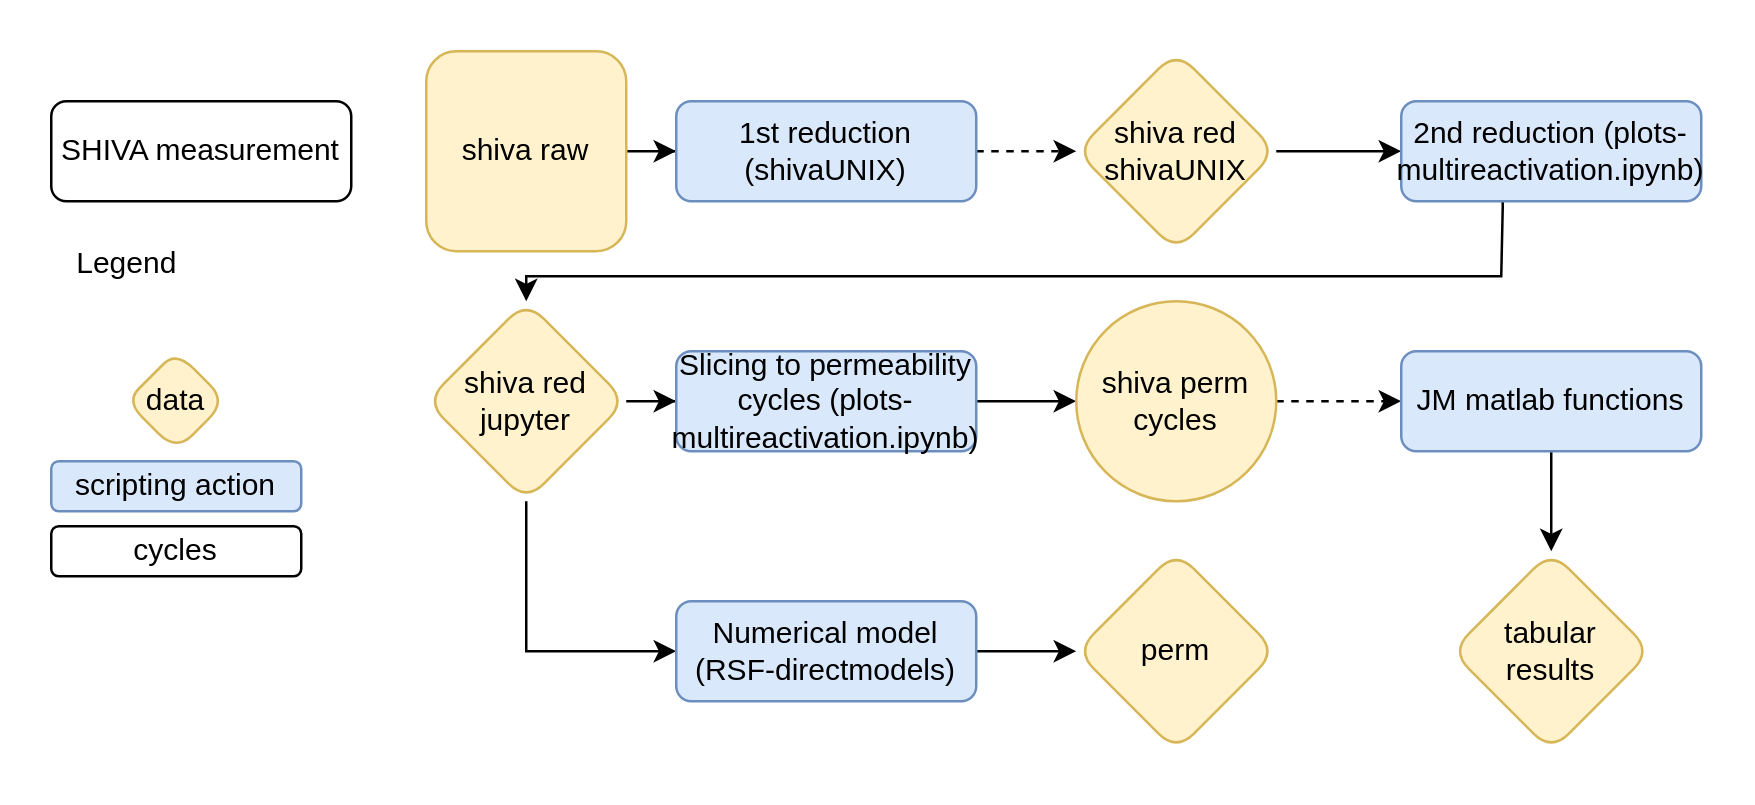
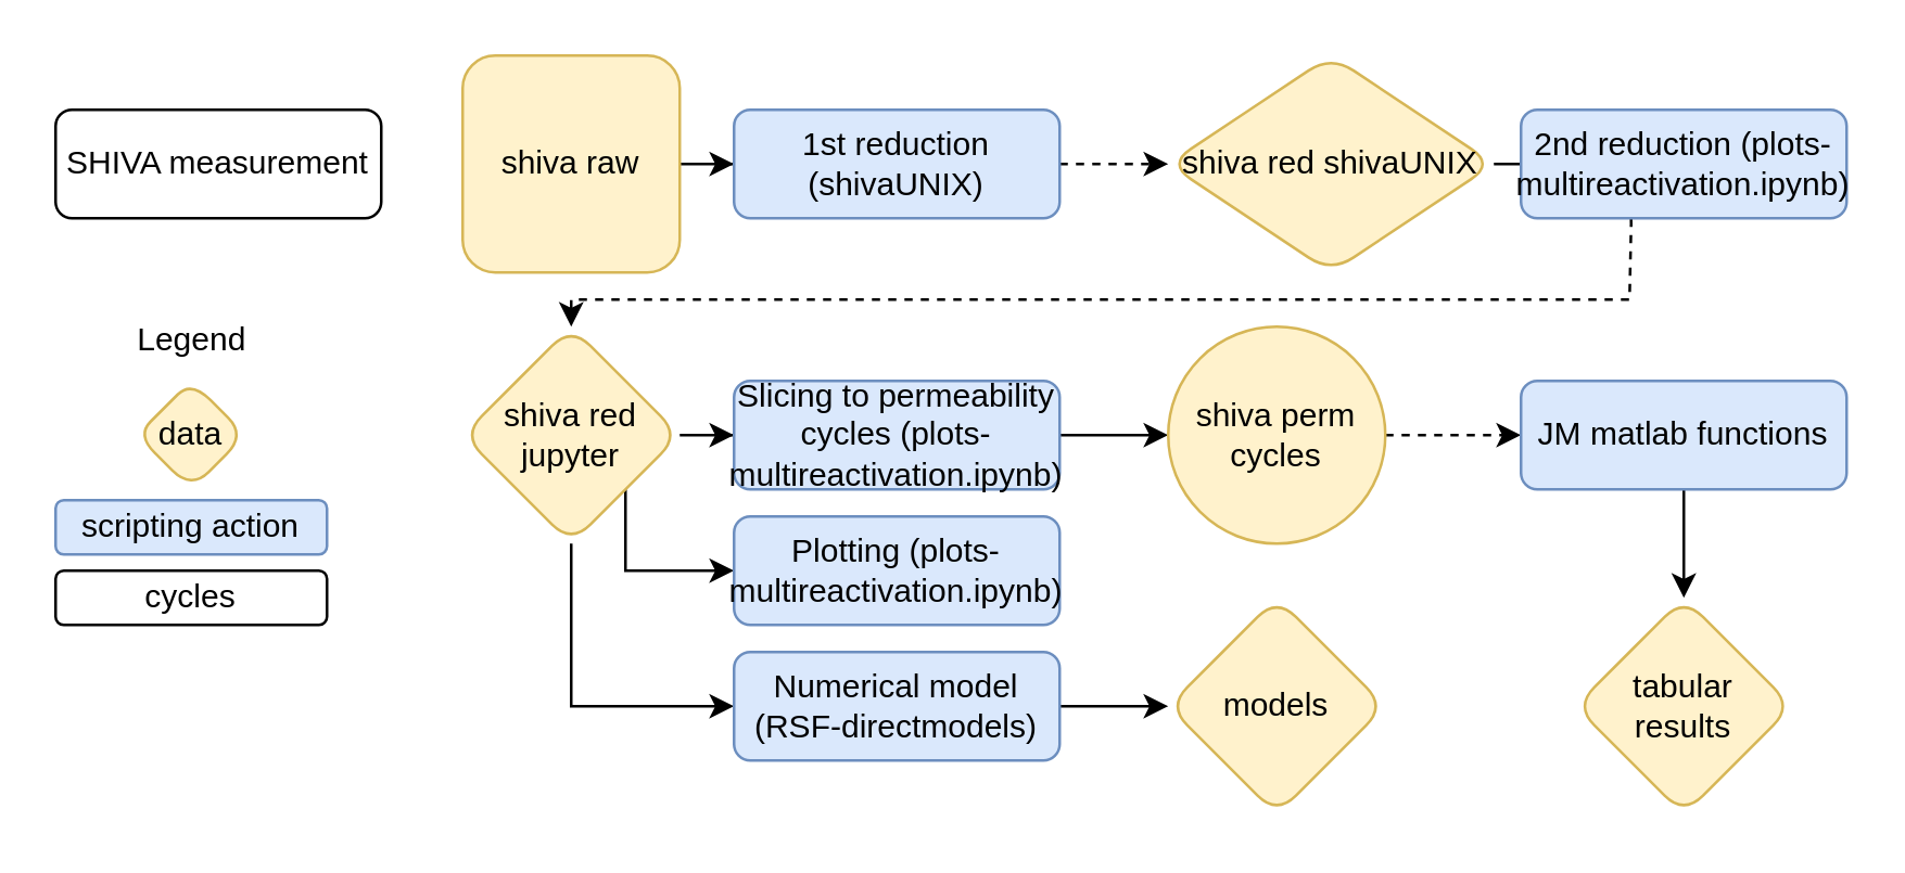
- <mxCell id="9" value="shiva red shivaUNIX" style="rhombus;whiteSpace=wrap;html=1;rounded=1;glass=0;strokeWidth=1;shadow=0;fillColor=#fff2cc;strokeColor=#d6b656;" parent="1" vertex="1"><mxGeometry x="430" y="20" width="80" height="80" as="geometry" /></mxCell>
+ <mxCell id="9" value="shiva red shivaUNIX" style="rhombus;whiteSpace=wrap;html=1;rounded=1;glass=0;strokeWidth=1;shadow=0;fillColor=#fff2cc;strokeColor=#d6b656;" parent="1" vertex="1"><mxGeometry x="430" y="20" width="120" height="80" as="geometry" /></mxCell>
- <mxCell id="26" value="Legend" style="text;html=1;align=center;verticalAlign=middle;resizable=0;points=[];autosize=1;strokeColor=none;fillColor=none;" parent="1" vertex="1"><mxGeometry x="20" y="90" width="60" height="30" as="geometry" /></mxCell>
+ <mxCell id="26" value="Legend" style="text;html=1;align=center;verticalAlign=middle;resizable=0;points=[];autosize=1;strokeColor=none;fillColor=none;" parent="1" vertex="1"><mxGeometry x="40" y="110" width="60" height="30" as="geometry" /></mxCell>
- <mxCell id="10" value="" style="edgeStyle=orthogonalEdgeStyle;rounded=0;orthogonalLoop=1;jettySize=auto;html=1;exitX=0.338;exitY=1.005;exitDx=0;exitDy=0;exitPerimeter=0;" parent="1" source="27" target="14" edge="1"><mxGeometry relative="1" as="geometry"><Array as="points"><mxPoint x="601" y="82" /><mxPoint x="600" y="110" /><mxPoint x="210" y="110" /></Array><mxPoint x="600" y="120" as="sourcePoint" /></mxGeometry></mxCell>
+ <mxCell id="10" value="" style="edgeStyle=orthogonalEdgeStyle;rounded=0;orthogonalLoop=1;jettySize=auto;html=1;exitX=0.338;exitY=1.005;exitDx=0;exitDy=0;exitPerimeter=0;dashed=1;" parent="1" source="27" target="14" edge="1"><mxGeometry relative="1" as="geometry"><Array as="points"><mxPoint x="601" y="82" /><mxPoint x="600" y="110" /><mxPoint x="210" y="110" /></Array><mxPoint x="600" y="120" as="sourcePoint" /></mxGeometry></mxCell>
+ <mxCell id="13" style="edgeStyle=orthogonalEdgeStyle;rounded=0;orthogonalLoop=1;jettySize=auto;html=1;entryX=0;entryY=0.5;entryDx=0;entryDy=0;" edge="1" parent="1" source="14" target="30"><mxGeometry relative="1" as="geometry"><Array as="points"><mxPoint x="230" y="210" /></Array></mxGeometry></mxCell>
+ <mxCell id="30" value="Plotting (plots-multireactivation.ipynb)" style="rounded=1;whiteSpace=wrap;html=1;fontSize=12;glass=0;strokeWidth=1;shadow=0;fillColor=#dae8fc;strokeColor=#6c8ebf;" vertex="1" parent="1"><mxGeometry x="270" y="190" width="120" height="40" as="geometry" /></mxCell>
- <mxCell id="29" value="perm" style="rhombus;whiteSpace=wrap;html=1;fillColor=#fff2cc;strokeColor=#d6b656;rounded=1;glass=0;strokeWidth=1;shadow=0;" vertex="1" parent="1"><mxGeometry x="430" y="220" width="80" height="80" as="geometry" /></mxCell>
+ <mxCell id="29" value="models" style="rhombus;whiteSpace=wrap;html=1;fillColor=#fff2cc;strokeColor=#d6b656;rounded=1;glass=0;strokeWidth=1;shadow=0;" vertex="1" parent="1"><mxGeometry x="430" y="220" width="80" height="80" as="geometry" /></mxCell>
